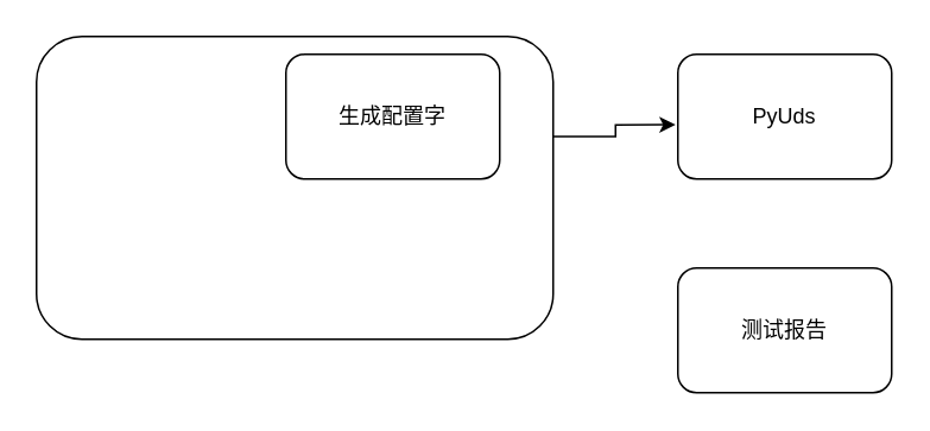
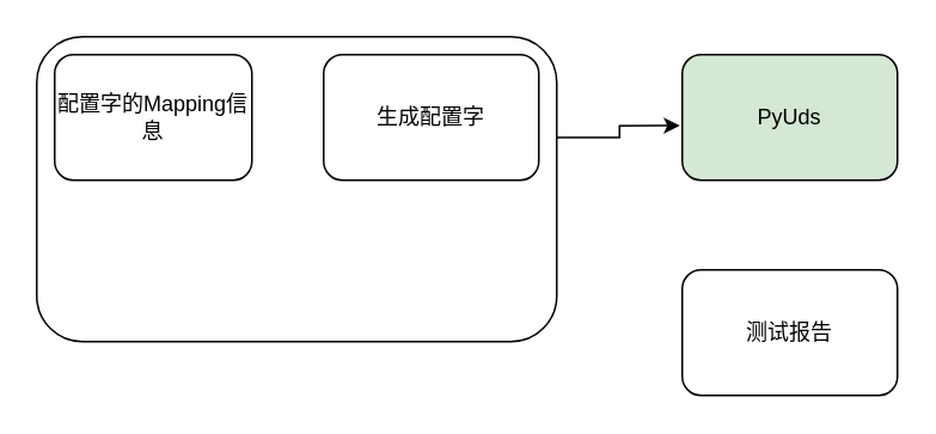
+ <mxCell id="6" value="配置字的Mapping信息" style="rounded=1;whiteSpace=wrap;html=1;" vertex="1" parent="1"><mxGeometry x="30" y="30" width="110" height="70" as="geometry" /></mxCell>
- <mxCell id="7" value="生成配置字" style="rounded=1;whiteSpace=wrap;html=1;" vertex="1" parent="1"><mxGeometry x="160" y="30" width="120" height="70" as="geometry" /></mxCell>
+ <mxCell id="7" value="生成配置字" style="rounded=1;whiteSpace=wrap;html=1;" vertex="1" parent="1"><mxGeometry x="180" y="30" width="120" height="70" as="geometry" /></mxCell>
- <mxCell id="2" value="PyUds" style="rounded=1;whiteSpace=wrap;html=1;" vertex="1" parent="1"><mxGeometry x="380" y="30" width="120" height="70" as="geometry" /></mxCell>
+ <mxCell id="2" value="PyUds" style="rounded=1;whiteSpace=wrap;html=1;fillColor=#d5e8d4;" vertex="1" parent="1"><mxGeometry x="380" y="30" width="120" height="70" as="geometry" /></mxCell>
